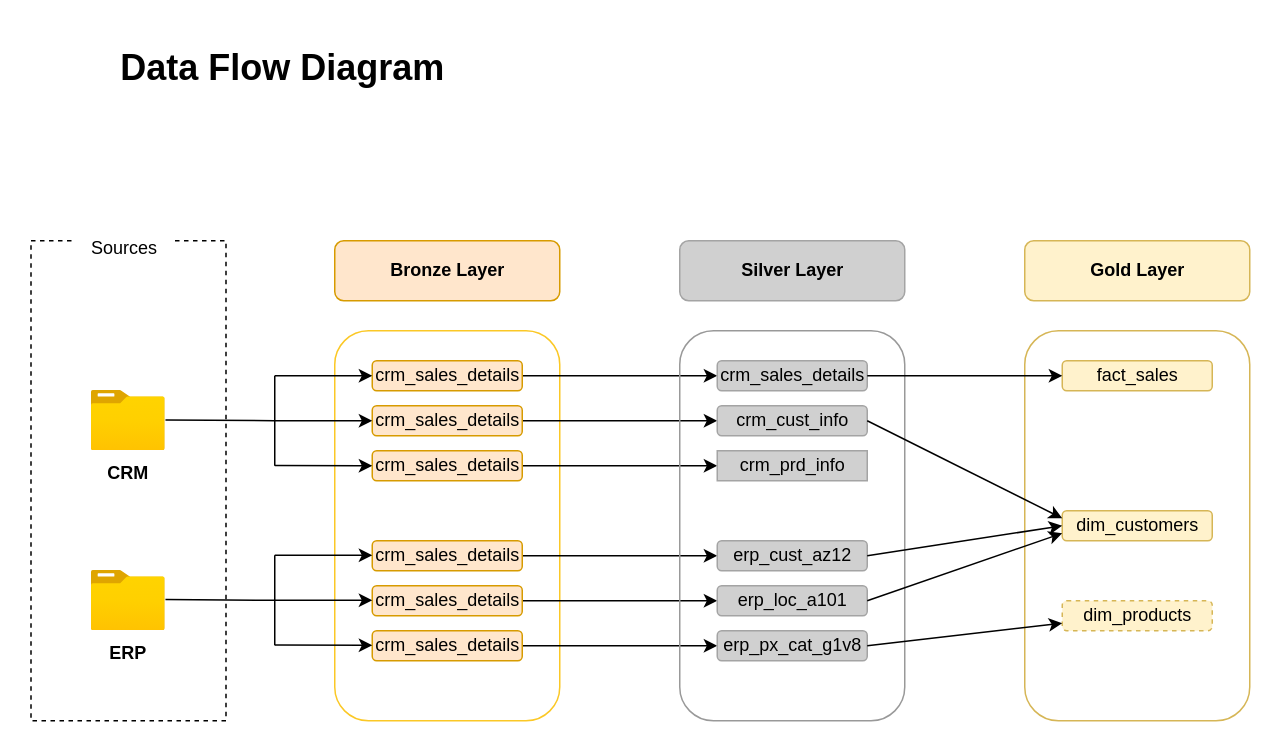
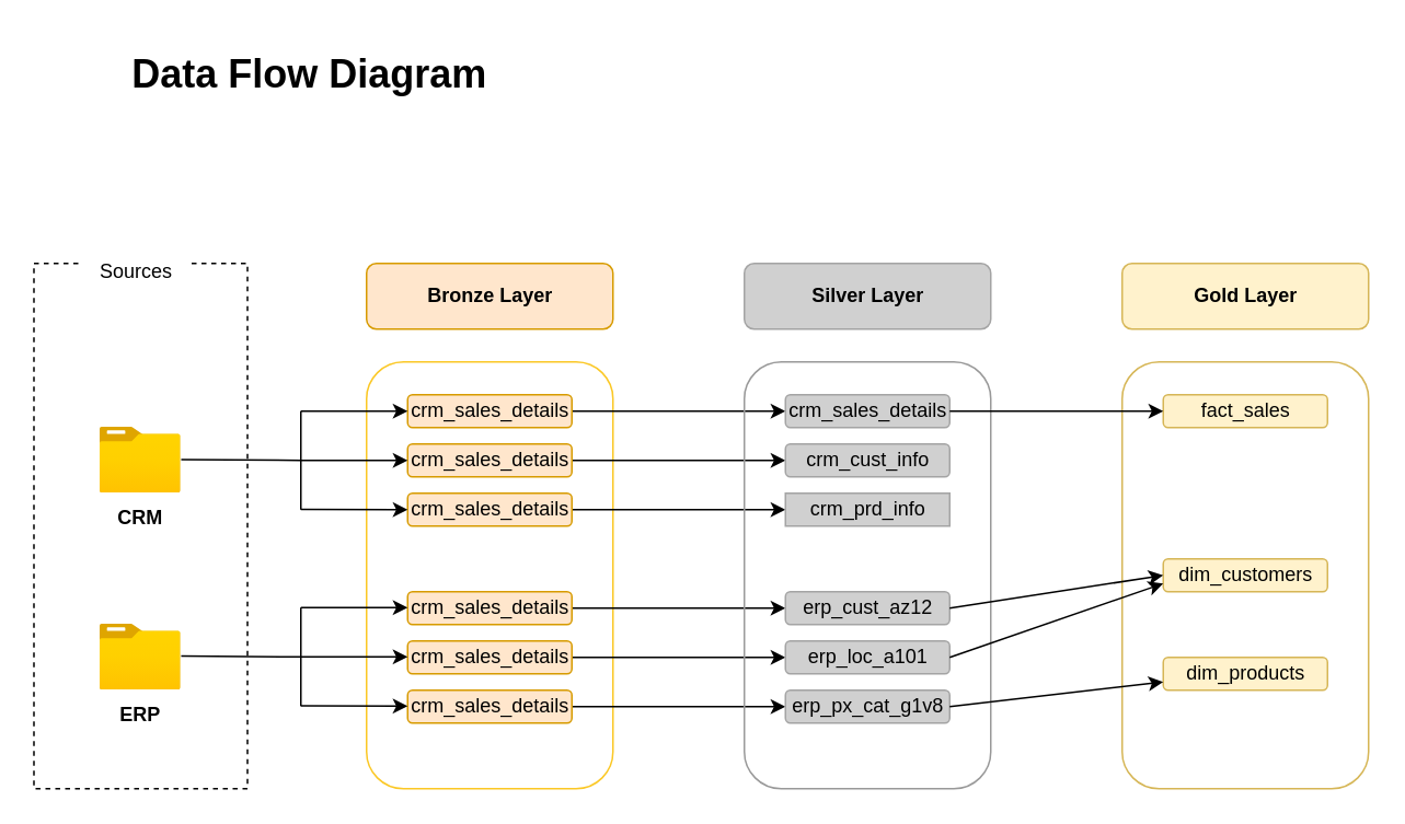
- <mxCell id="45" value="" style="endArrow=classic;html=1;rounded=0;exitX=1;exitY=0.5;exitDx=0;exitDy=0;entryX=0;entryY=0.25;entryDx=0;entryDy=0;" edge="1" parent="1" source="34" target="42"><mxGeometry width="50" height="50" relative="1" as="geometry"><mxPoint x="622.5" y="340" as="sourcePoint" /><mxPoint x="672.5" y="290" as="targetPoint" /></mxGeometry></mxCell>
- <mxCell id="43" value="dim_products" style="rounded=1;whiteSpace=wrap;html=1;strokeColor=#d6b656;fillColor=#fff2cc;dashed=1;" vertex="1" parent="1"><mxGeometry x="707.5" y="400" width="100" height="20" as="geometry" /></mxCell>
+ <mxCell id="43" value="dim_products" style="rounded=1;whiteSpace=wrap;html=1;strokeColor=#d6b656;fillColor=#fff2cc;" vertex="1" parent="1"><mxGeometry x="707.5" y="400" width="100" height="20" as="geometry" /></mxCell>
